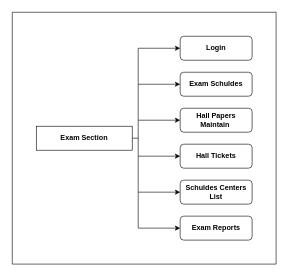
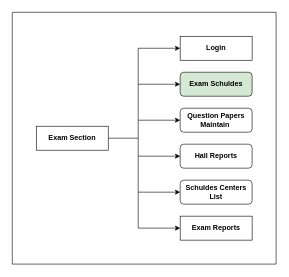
- <mxCell id="2" value="&lt;b&gt;Login&lt;/b&gt;" style="rounded=1;whiteSpace=wrap;html=1;" parent="1" vertex="1"><mxGeometry x="300" y="60" width="120" height="40" as="geometry" /></mxCell>
+ <mxCell id="2" value="&lt;b&gt;Login&lt;/b&gt;" style="whiteSpace=wrap;html=1;rounded=0;" parent="1" vertex="1"><mxGeometry x="300" y="60" width="120" height="40" as="geometry" /></mxCell>
- <mxCell id="4" value="&lt;b&gt;Exam Schuldes&lt;/b&gt;" style="rounded=1;whiteSpace=wrap;html=1;" parent="1" vertex="1"><mxGeometry x="300" y="120" width="120" height="40" as="geometry" /></mxCell>
+ <mxCell id="4" value="&lt;b&gt;Exam Schuldes&lt;/b&gt;" style="rounded=1;whiteSpace=wrap;html=1;fillColor=#d5e8d4;" parent="1" vertex="1"><mxGeometry x="300" y="120" width="120" height="40" as="geometry" /></mxCell>
- <mxCell id="5" value="&lt;b&gt;Hall Papers Maintain&amp;nbsp;&lt;/b&gt;" style="rounded=1;whiteSpace=wrap;html=1;" parent="1" vertex="1"><mxGeometry x="300" y="180" width="120" height="40" as="geometry" /></mxCell>
+ <mxCell id="5" value="&lt;b&gt;Question Papers Maintain&amp;nbsp;&lt;/b&gt;" style="rounded=1;whiteSpace=wrap;html=1;" parent="1" vertex="1"><mxGeometry x="300" y="180" width="120" height="40" as="geometry" /></mxCell>
- <mxCell id="9" value="&lt;b&gt;Exam Section&lt;/b&gt;" style="rounded=0;whiteSpace=wrap;html=1;" parent="8" vertex="1"><mxGeometry x="40" y="190" width="160" height="40" as="geometry" /></mxCell>
+ <mxCell id="9" value="&lt;b&gt;Exam Section&lt;/b&gt;" style="rounded=0;whiteSpace=wrap;html=1;" parent="8" vertex="1"><mxGeometry x="40" y="190" width="120" height="40" as="geometry" /></mxCell>
- <mxCell id="10" value="&lt;b&gt;Hall Tickets&lt;/b&gt;" style="rounded=1;whiteSpace=wrap;html=1;" vertex="1" parent="8"><mxGeometry x="280" y="220" width="120" height="40" as="geometry" /></mxCell>
+ <mxCell id="10" value="&lt;b&gt;Hall Reports&lt;/b&gt;" style="rounded=1;whiteSpace=wrap;html=1;" vertex="1" parent="8"><mxGeometry x="280" y="220" width="120" height="40" as="geometry" /></mxCell>
- <mxCell id="12" value="&lt;b&gt;Exam Reports&lt;/b&gt;" style="rounded=1;whiteSpace=wrap;html=1;" vertex="1" parent="8"><mxGeometry x="280" y="340" width="120" height="40" as="geometry" /></mxCell>
+ <mxCell id="12" value="&lt;b&gt;Exam Reports&lt;/b&gt;" style="whiteSpace=wrap;html=1;rounded=0;" vertex="1" parent="8"><mxGeometry x="280" y="340" width="120" height="40" as="geometry" /></mxCell>
